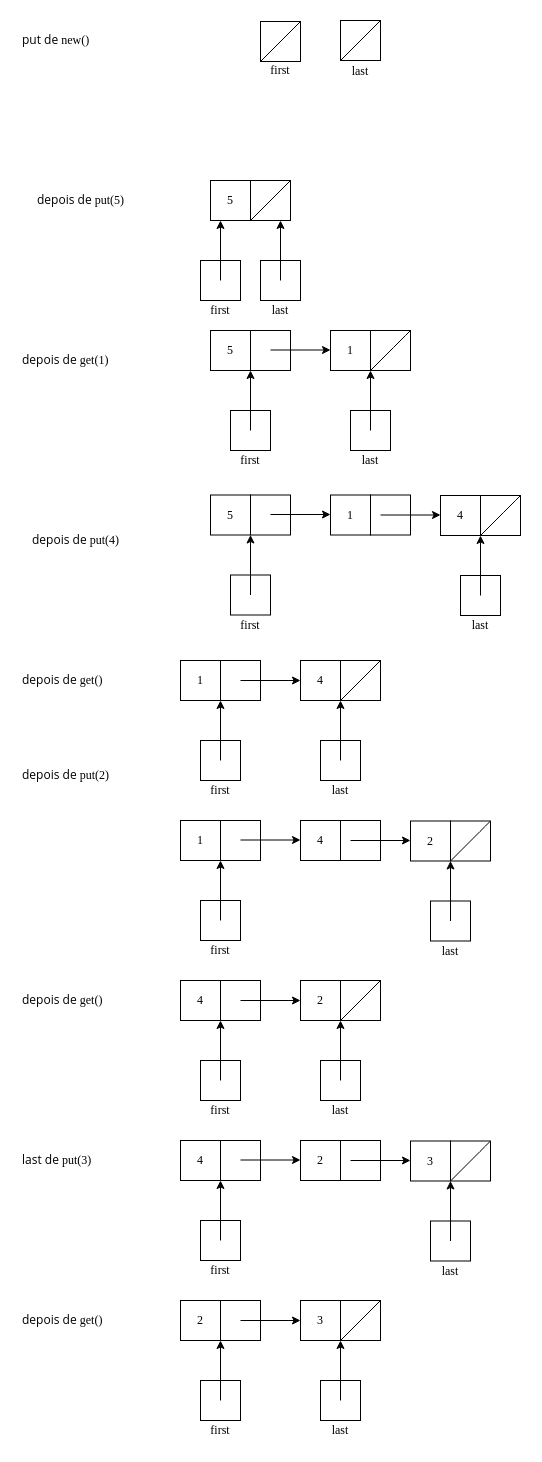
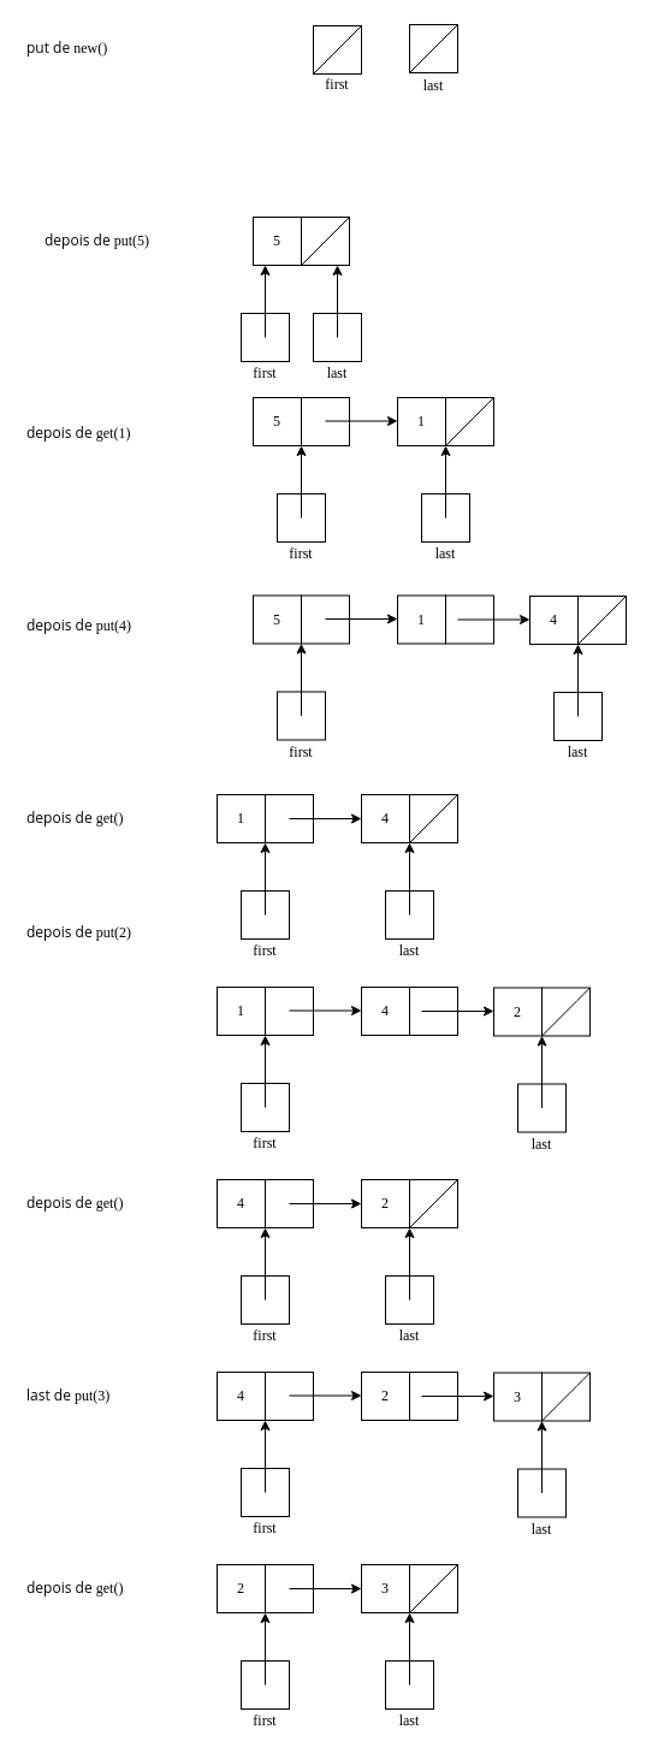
- <mxCell id="40" value="&lt;font face=&quot;open sans&quot;&gt;depois de &lt;/font&gt;&lt;font face=&quot;Oxygen Mono&quot;&gt;put(4)&lt;/font&gt;" style="text;html=1;strokeColor=none;fillColor=none;align=left;verticalAlign=middle;whiteSpace=wrap;rounded=0;" parent="1" vertex="1"><mxGeometry x="30" y="520" width="160" height="40" as="geometry" /></mxCell>
+ <mxCell id="40" value="&lt;font face=&quot;open sans&quot;&gt;depois de &lt;/font&gt;&lt;font face=&quot;Oxygen Mono&quot;&gt;put(4)&lt;/font&gt;" style="text;html=1;strokeColor=none;fillColor=none;align=left;verticalAlign=middle;whiteSpace=wrap;rounded=0;" parent="1" vertex="1"><mxGeometry x="20" y="500" width="160" height="40" as="geometry" /></mxCell>
